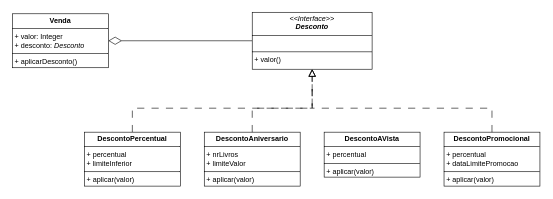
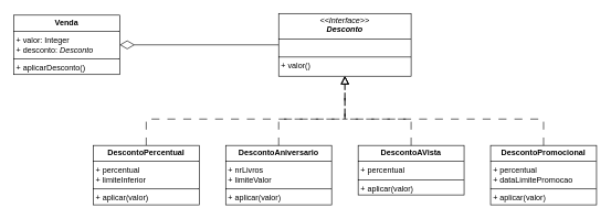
+ <mxCell id="11" style="edgeStyle=orthogonalEdgeStyle;rounded=0;orthogonalLoop=1;jettySize=auto;html=1;exitX=0.5;exitY=0;exitDx=0;exitDy=0;entryX=0.5;entryY=1;entryDx=0;entryDy=0;endArrow=block;endFill=0;startSize=5.905;endSize=9.842;dashed=1;dashPattern=12 12;" edge="1" parent="1" source="8" target="4"><mxGeometry relative="1" as="geometry"><mxPoint x="830" y="250" as="sourcePoint" /><mxPoint x="530" y="105" as="targetPoint" /><Array as="points"><mxPoint x="620" y="180" /><mxPoint x="520" y="180" /></Array></mxGeometry></mxCell>
